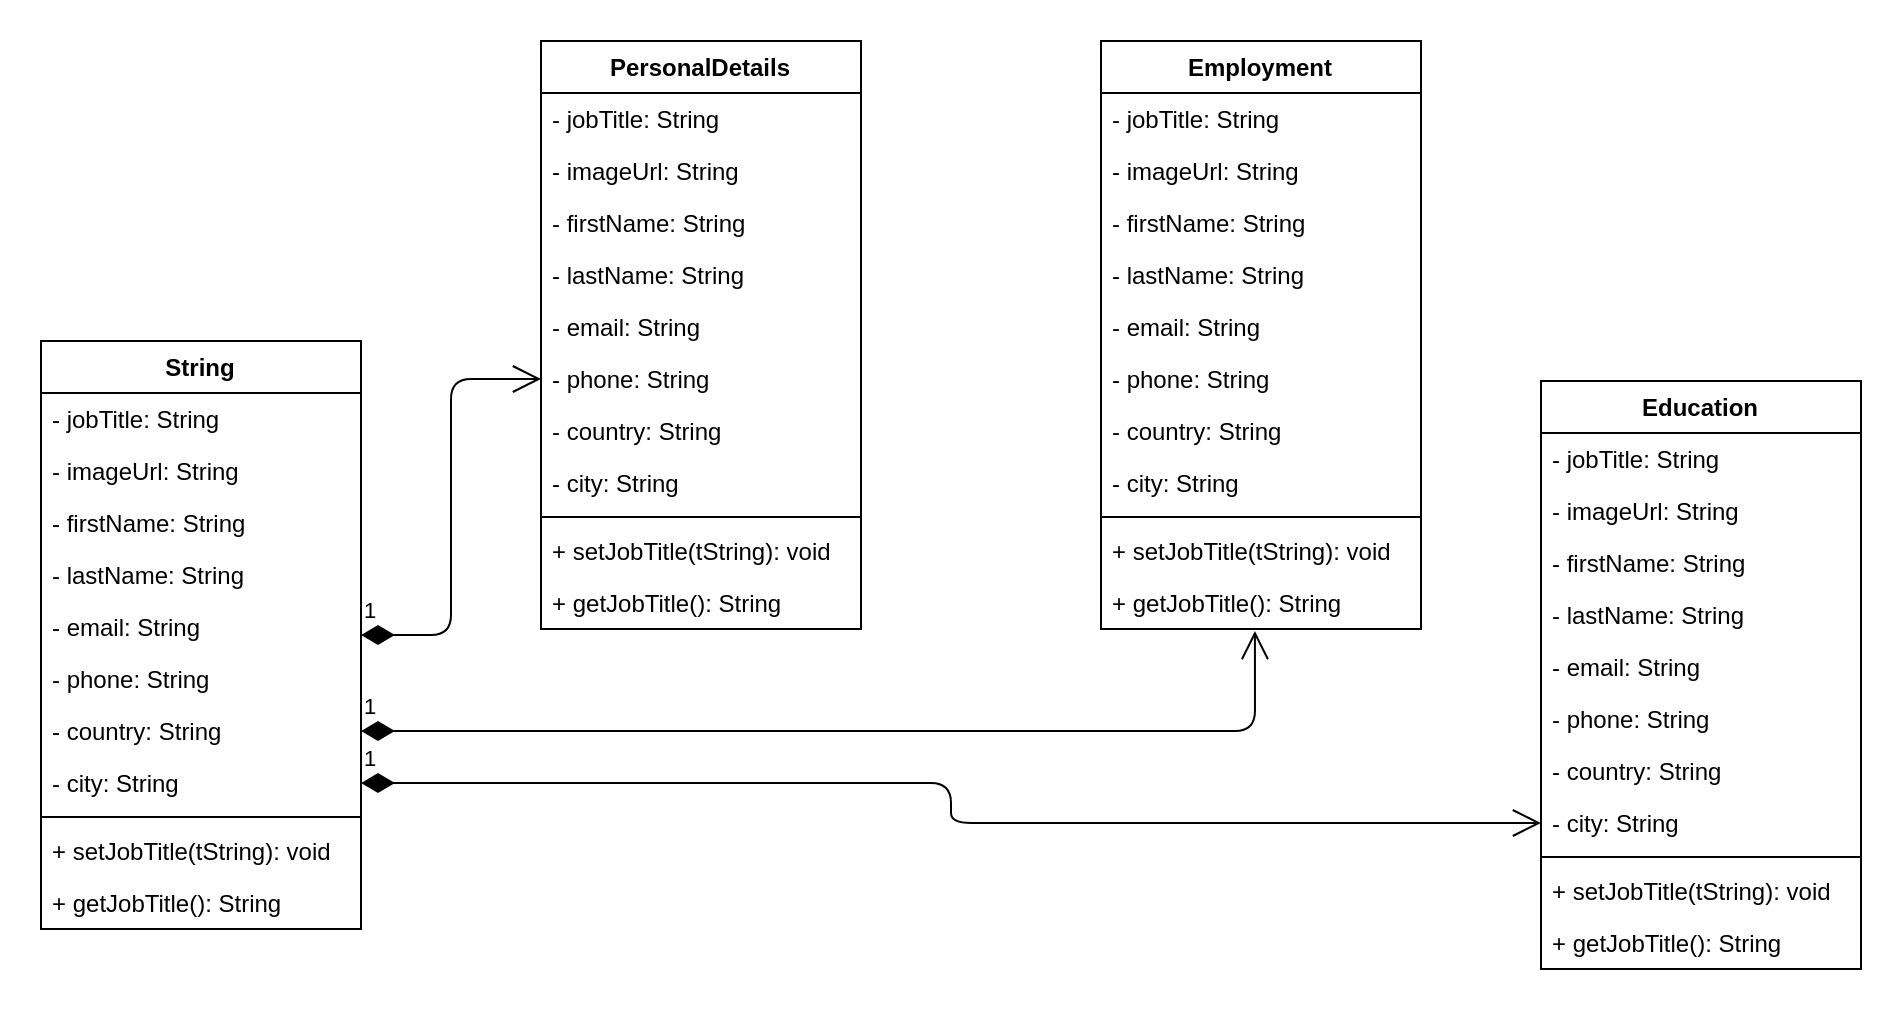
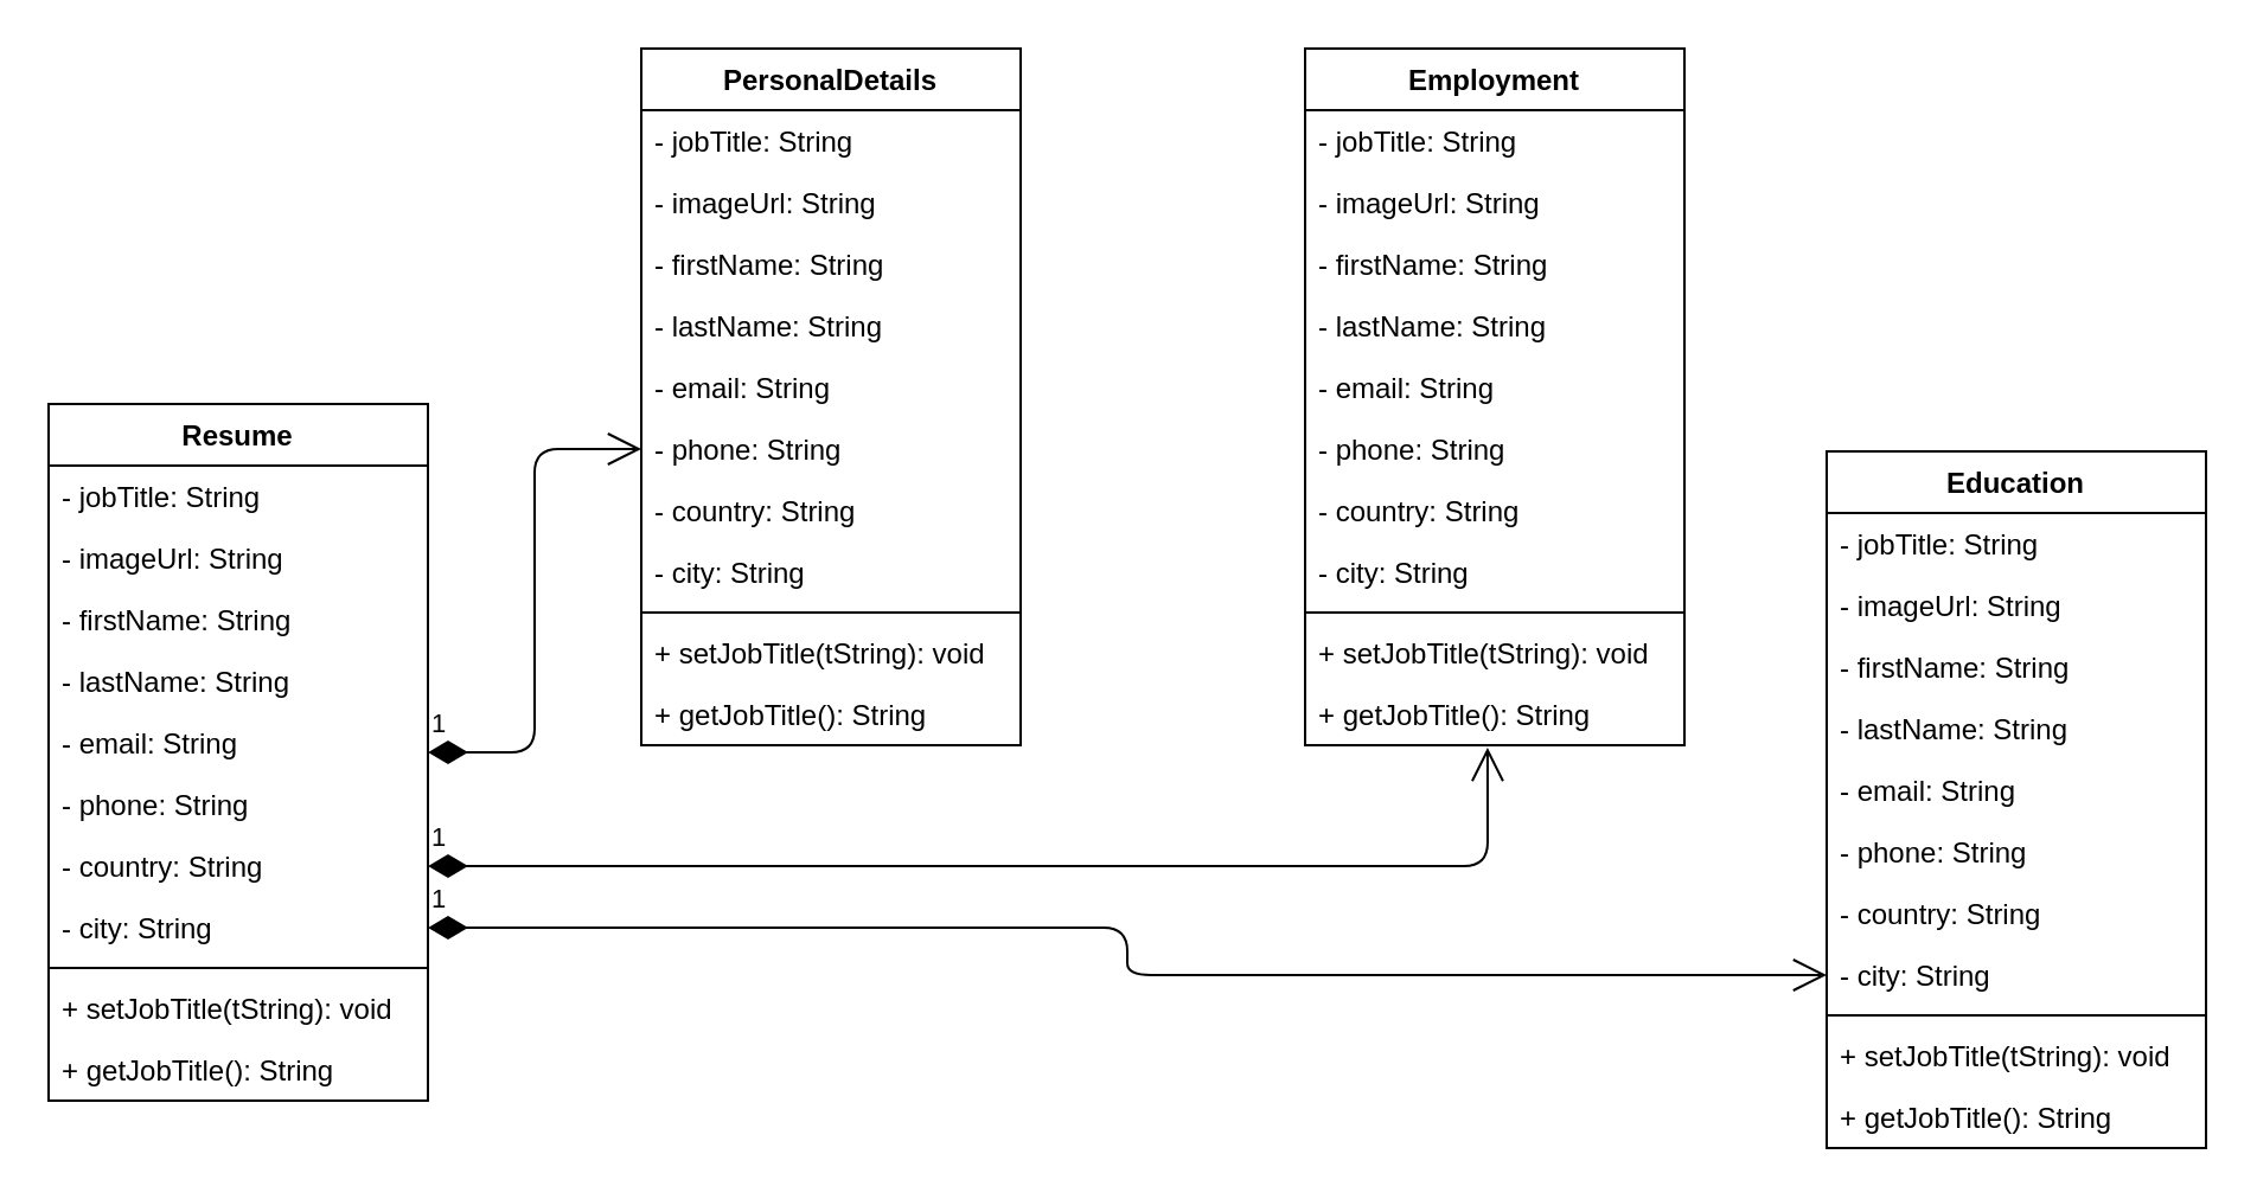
- <mxCell id="2" value="String" style="swimlane;fontStyle=1;align=center;verticalAlign=top;childLayout=stackLayout;horizontal=1;startSize=26;horizontalStack=0;resizeParent=1;resizeParentMax=0;resizeLast=0;collapsible=1;marginBottom=0;" vertex="1" parent="1"><mxGeometry x="20" y="170" width="160" height="294" as="geometry" /></mxCell>
+ <mxCell id="2" value="Resume" style="swimlane;fontStyle=1;align=center;verticalAlign=top;childLayout=stackLayout;horizontal=1;startSize=26;horizontalStack=0;resizeParent=1;resizeParentMax=0;resizeLast=0;collapsible=1;marginBottom=0;" vertex="1" parent="1"><mxGeometry x="20" y="170" width="160" height="294" as="geometry" /></mxCell>
